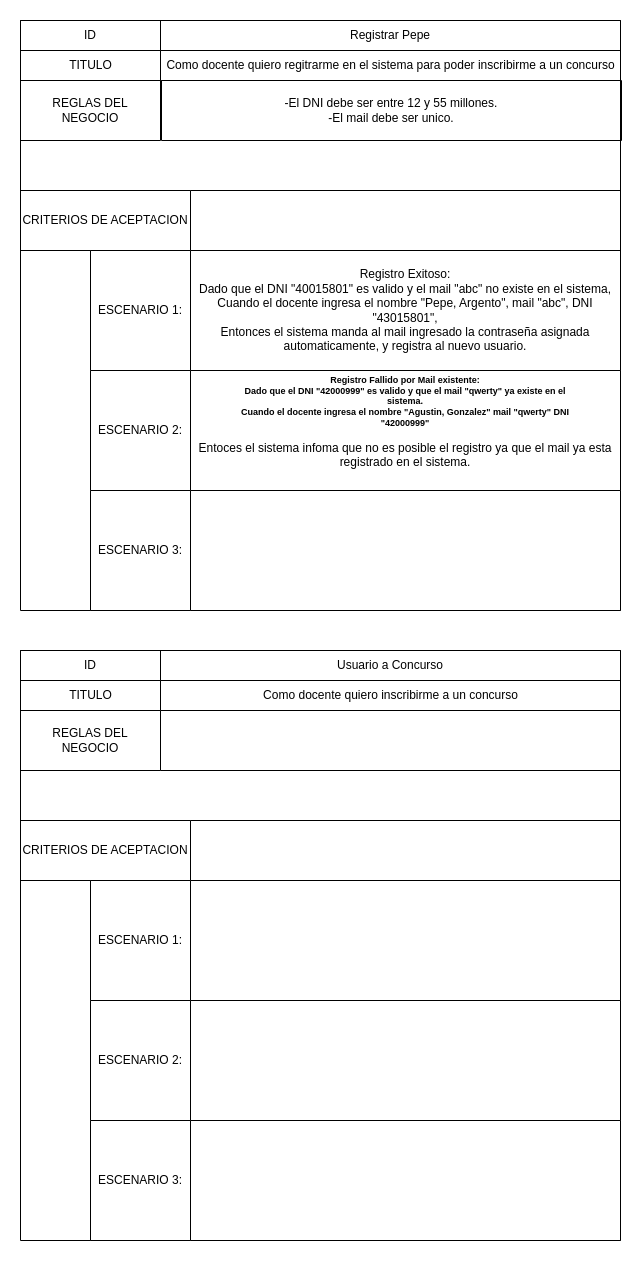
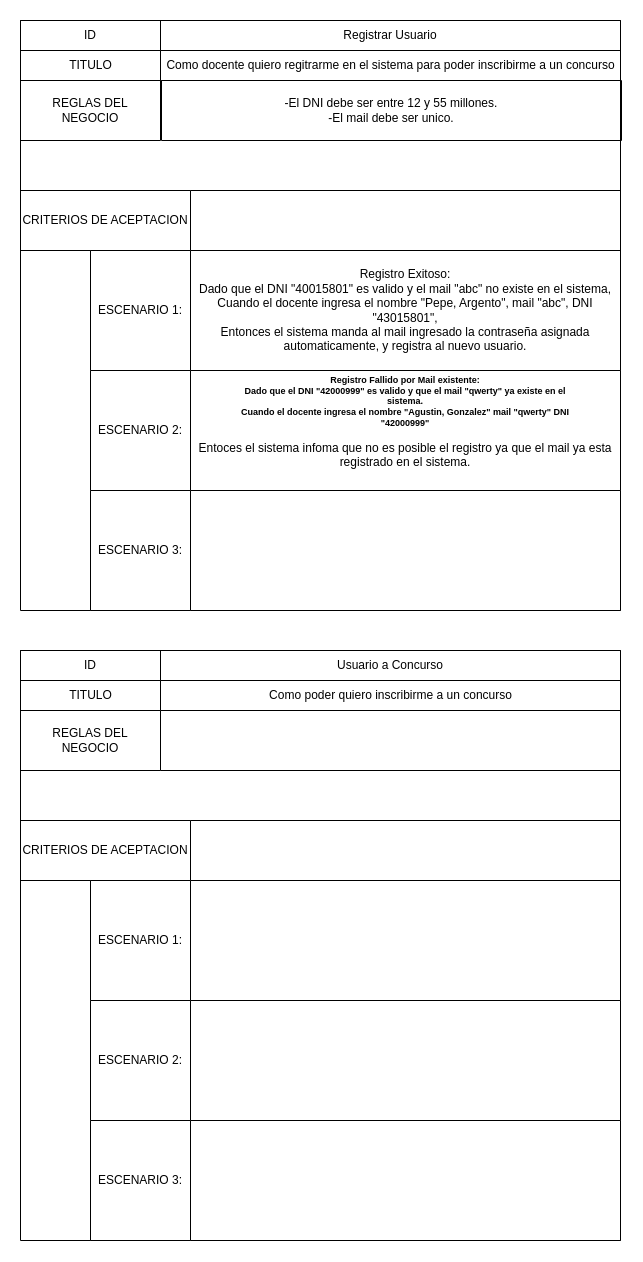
- <mxCell id="5" value="Registrar Pepe" style="swimlane;fontStyle=0;childLayout=stackLayout;horizontal=1;startSize=30;horizontalStack=0;resizeParent=1;resizeParentMax=0;resizeLast=0;collapsible=1;marginBottom=0;whiteSpace=wrap;html=1;" parent="1" vertex="1"><mxGeometry x="160" y="20" width="460" height="60" as="geometry" /></mxCell>
+ <mxCell id="5" value="Registrar Usuario" style="swimlane;fontStyle=0;childLayout=stackLayout;horizontal=1;startSize=30;horizontalStack=0;resizeParent=1;resizeParentMax=0;resizeLast=0;collapsible=1;marginBottom=0;whiteSpace=wrap;html=1;" parent="1" vertex="1"><mxGeometry x="160" y="20" width="460" height="60" as="geometry" /></mxCell>
- <mxCell id="22" value="Como docente quiero inscribirme a un concurso" style="text;html=1;align=center;verticalAlign=middle;resizable=0;points=[];autosize=1;strokeColor=none;fillColor=none;" vertex="1" parent="21"><mxGeometry y="30" width="460" height="30" as="geometry" /></mxCell>
+ <mxCell id="22" value="Como poder quiero inscribirme a un concurso" style="text;html=1;align=center;verticalAlign=middle;resizable=0;points=[];autosize=1;strokeColor=none;fillColor=none;" vertex="1" parent="21"><mxGeometry y="30" width="460" height="30" as="geometry" /></mxCell>
